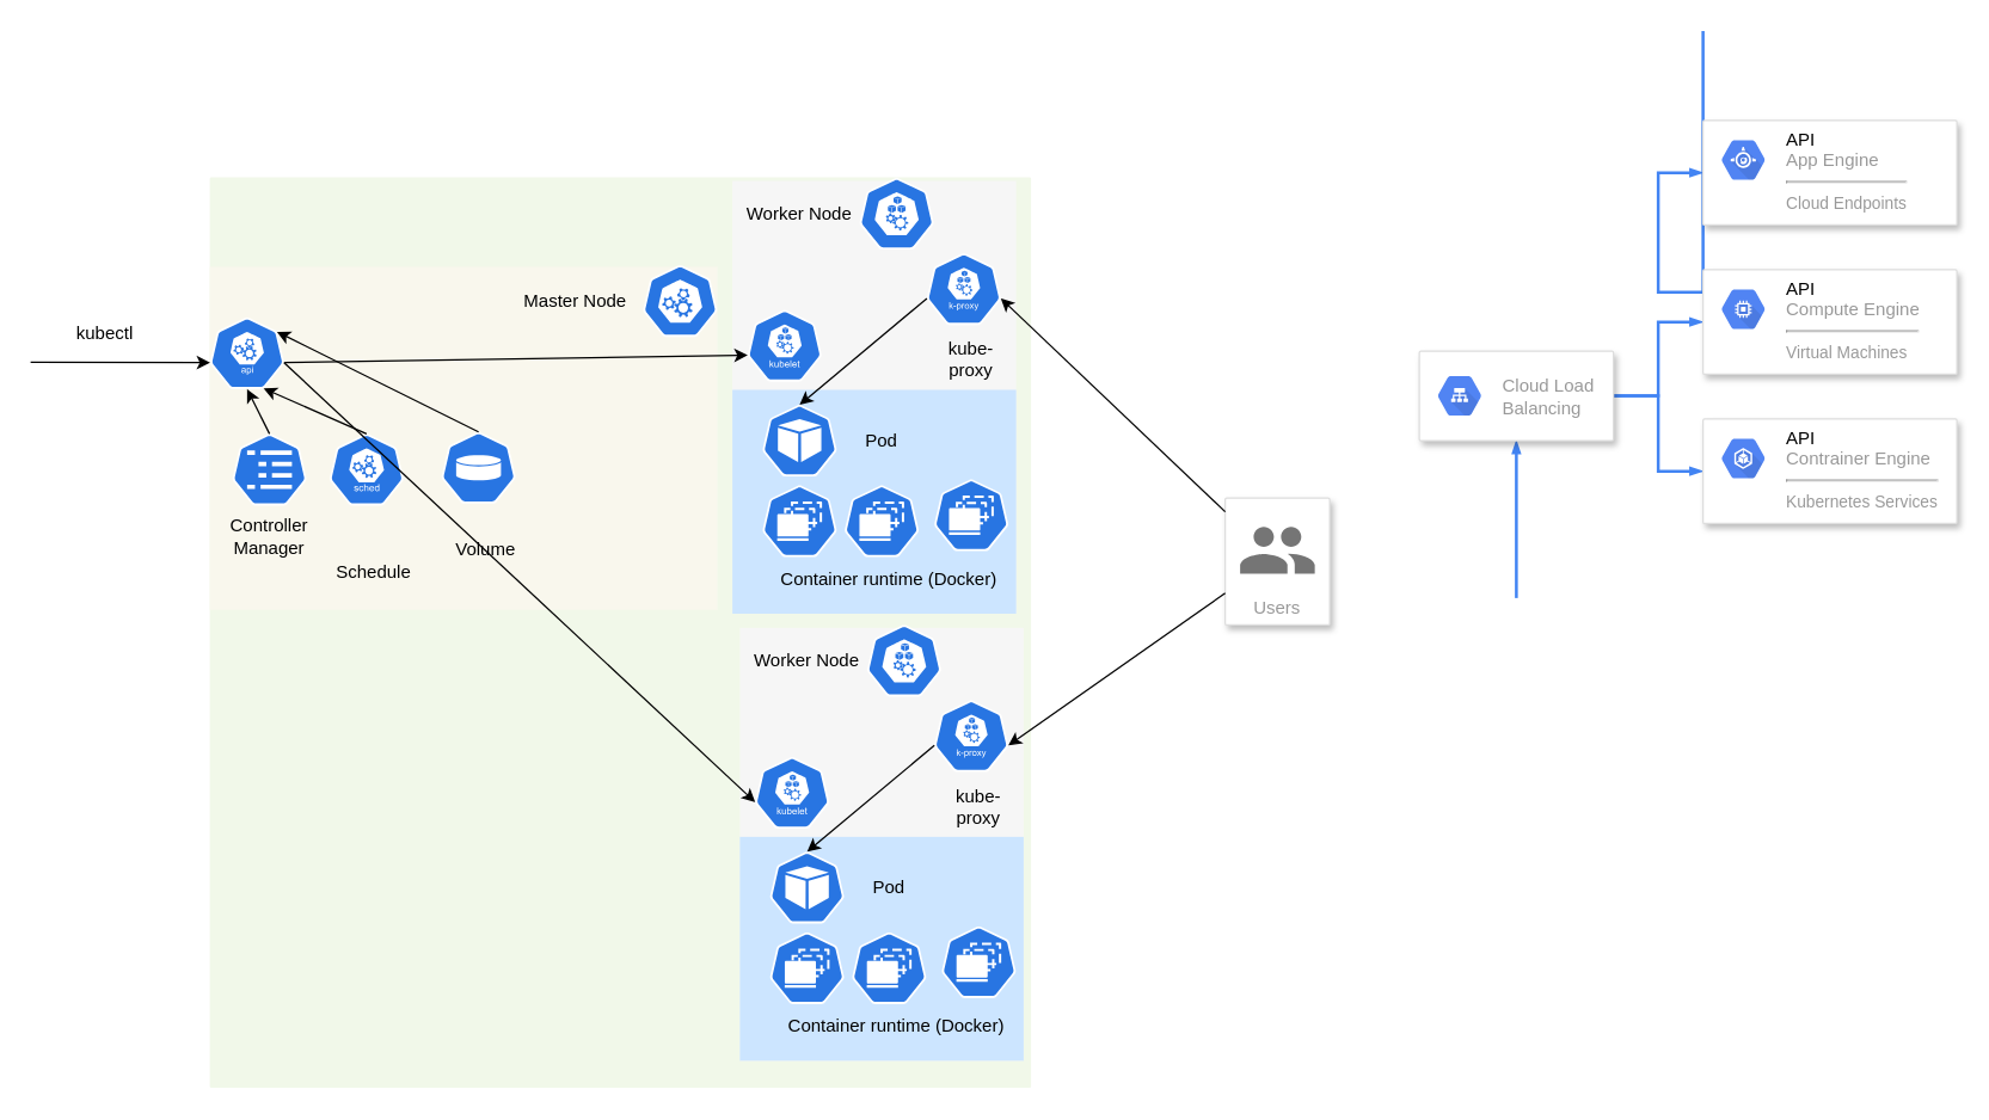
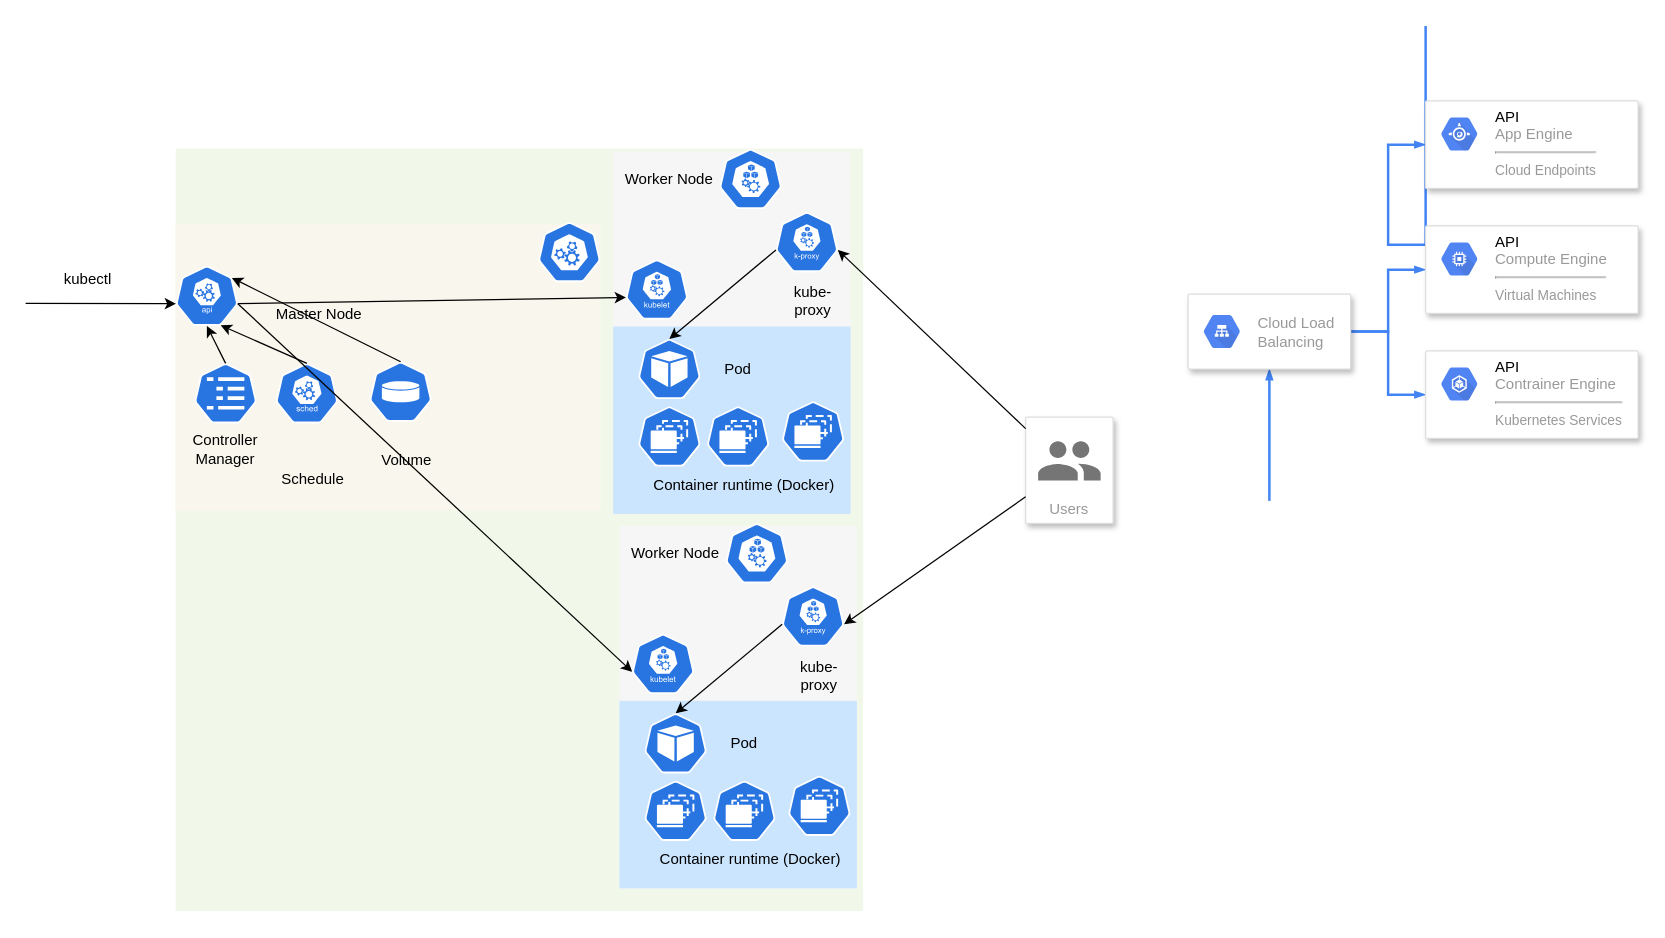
- <mxCell id="21" value="Master Node" style="text;html=1;strokeColor=none;fillColor=none;align=center;verticalAlign=middle;whiteSpace=wrap;rounded=0;" vertex="1" parent="1"><mxGeometry x="340" y="186" width="90" height="30" as="geometry" /></mxCell>
+ <mxCell id="21" value="Master Node" style="text;html=1;strokeColor=none;fillColor=none;align=center;verticalAlign=middle;whiteSpace=wrap;rounded=0;" vertex="1" parent="1"><mxGeometry x="210" y="236" width="90" height="30" as="geometry" /></mxCell>
